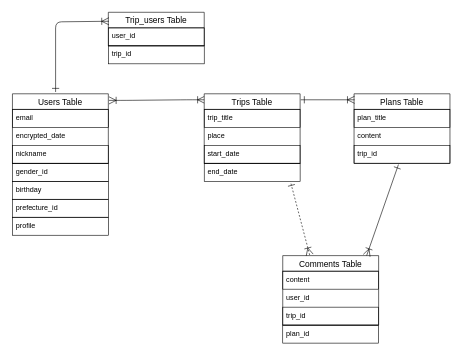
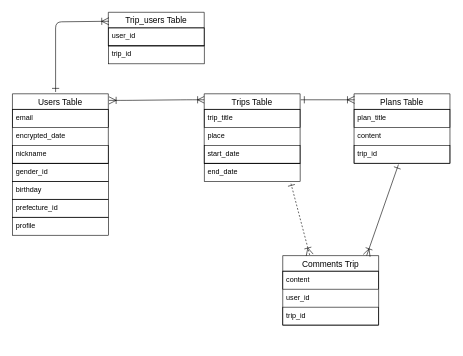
- <mxCell id="19" value="Comments Table" style="swimlane;fontStyle=0;childLayout=stackLayout;horizontal=1;startSize=26;horizontalStack=0;resizeParent=1;resizeParentMax=0;resizeLast=0;collapsible=1;marginBottom=0;align=center;fontSize=14;strokeColor=default;" vertex="1" parent="18"><mxGeometry width="160" height="116" as="geometry"><mxRectangle x="100" y="70" width="60" height="30" as="alternateBounds" /></mxGeometry></mxCell>
+ <mxCell id="19" value="Comments Trip" style="swimlane;fontStyle=0;childLayout=stackLayout;horizontal=1;startSize=26;horizontalStack=0;resizeParent=1;resizeParentMax=0;resizeLast=0;collapsible=1;marginBottom=0;align=center;fontSize=14;strokeColor=default;" vertex="1" parent="18"><mxGeometry width="160" height="116" as="geometry"><mxRectangle x="100" y="70" width="60" height="30" as="alternateBounds" /></mxGeometry></mxCell>
- <mxCell id="23" value="plan_id" style="text;strokeColor=default;fillColor=none;spacingLeft=4;spacingRight=4;overflow=hidden;rotatable=0;points=[[0,0.5],[1,0.5]];portConstraint=eastwest;fontSize=12;" vertex="1" parent="18"><mxGeometry y="116" width="160" height="30" as="geometry" /></mxCell>
